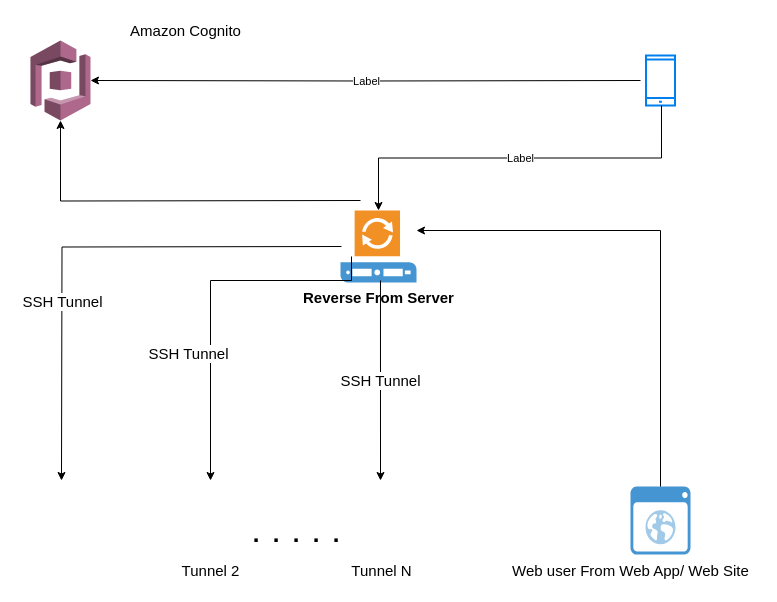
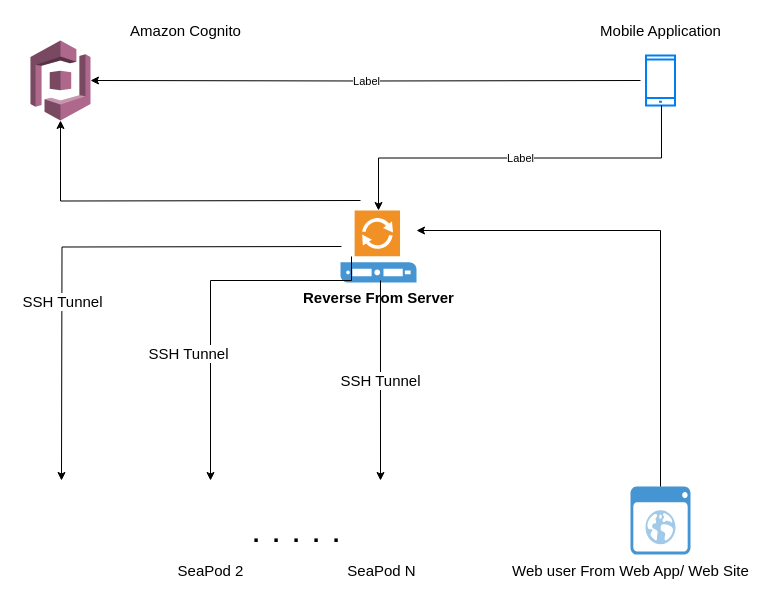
+ <mxCell id="19" value="&lt;font style=&quot;font-size: 15px&quot;&gt;Mobile Application&lt;/font&gt;" style="text;html=1;align=center;verticalAlign=middle;resizable=0;points=[];autosize=1;strokeColor=none;" vertex="1" parent="1"><mxGeometry x="590" y="20" width="140" height="20" as="geometry" /></mxCell>
- <mxCell id="22" value="&lt;font style=&quot;font-size: 15px&quot;&gt;Tunnel 2&lt;/font&gt;" style="text;html=1;align=center;verticalAlign=middle;resizable=0;points=[];autosize=1;strokeColor=none;" vertex="1" parent="1"><mxGeometry x="170" y="560" width="80" height="20" as="geometry" /></mxCell>
+ <mxCell id="22" value="&lt;font style=&quot;font-size: 15px&quot;&gt;SeaPod 2&lt;/font&gt;" style="text;html=1;align=center;verticalAlign=middle;resizable=0;points=[];autosize=1;strokeColor=none;" vertex="1" parent="1"><mxGeometry x="170" y="560" width="80" height="20" as="geometry" /></mxCell>
- <mxCell id="20" value="&lt;font style=&quot;font-size: 15px&quot;&gt;Tunnel N&lt;/font&gt;" style="text;html=1;align=center;verticalAlign=middle;resizable=0;points=[];autosize=1;strokeColor=none;" vertex="1" parent="1"><mxGeometry x="341" y="560" width="80" height="20" as="geometry" /></mxCell>
+ <mxCell id="20" value="&lt;font style=&quot;font-size: 15px&quot;&gt;SeaPod N&lt;/font&gt;" style="text;html=1;align=center;verticalAlign=middle;resizable=0;points=[];autosize=1;strokeColor=none;" vertex="1" parent="1"><mxGeometry x="341" y="560" width="80" height="20" as="geometry" /></mxCell>
